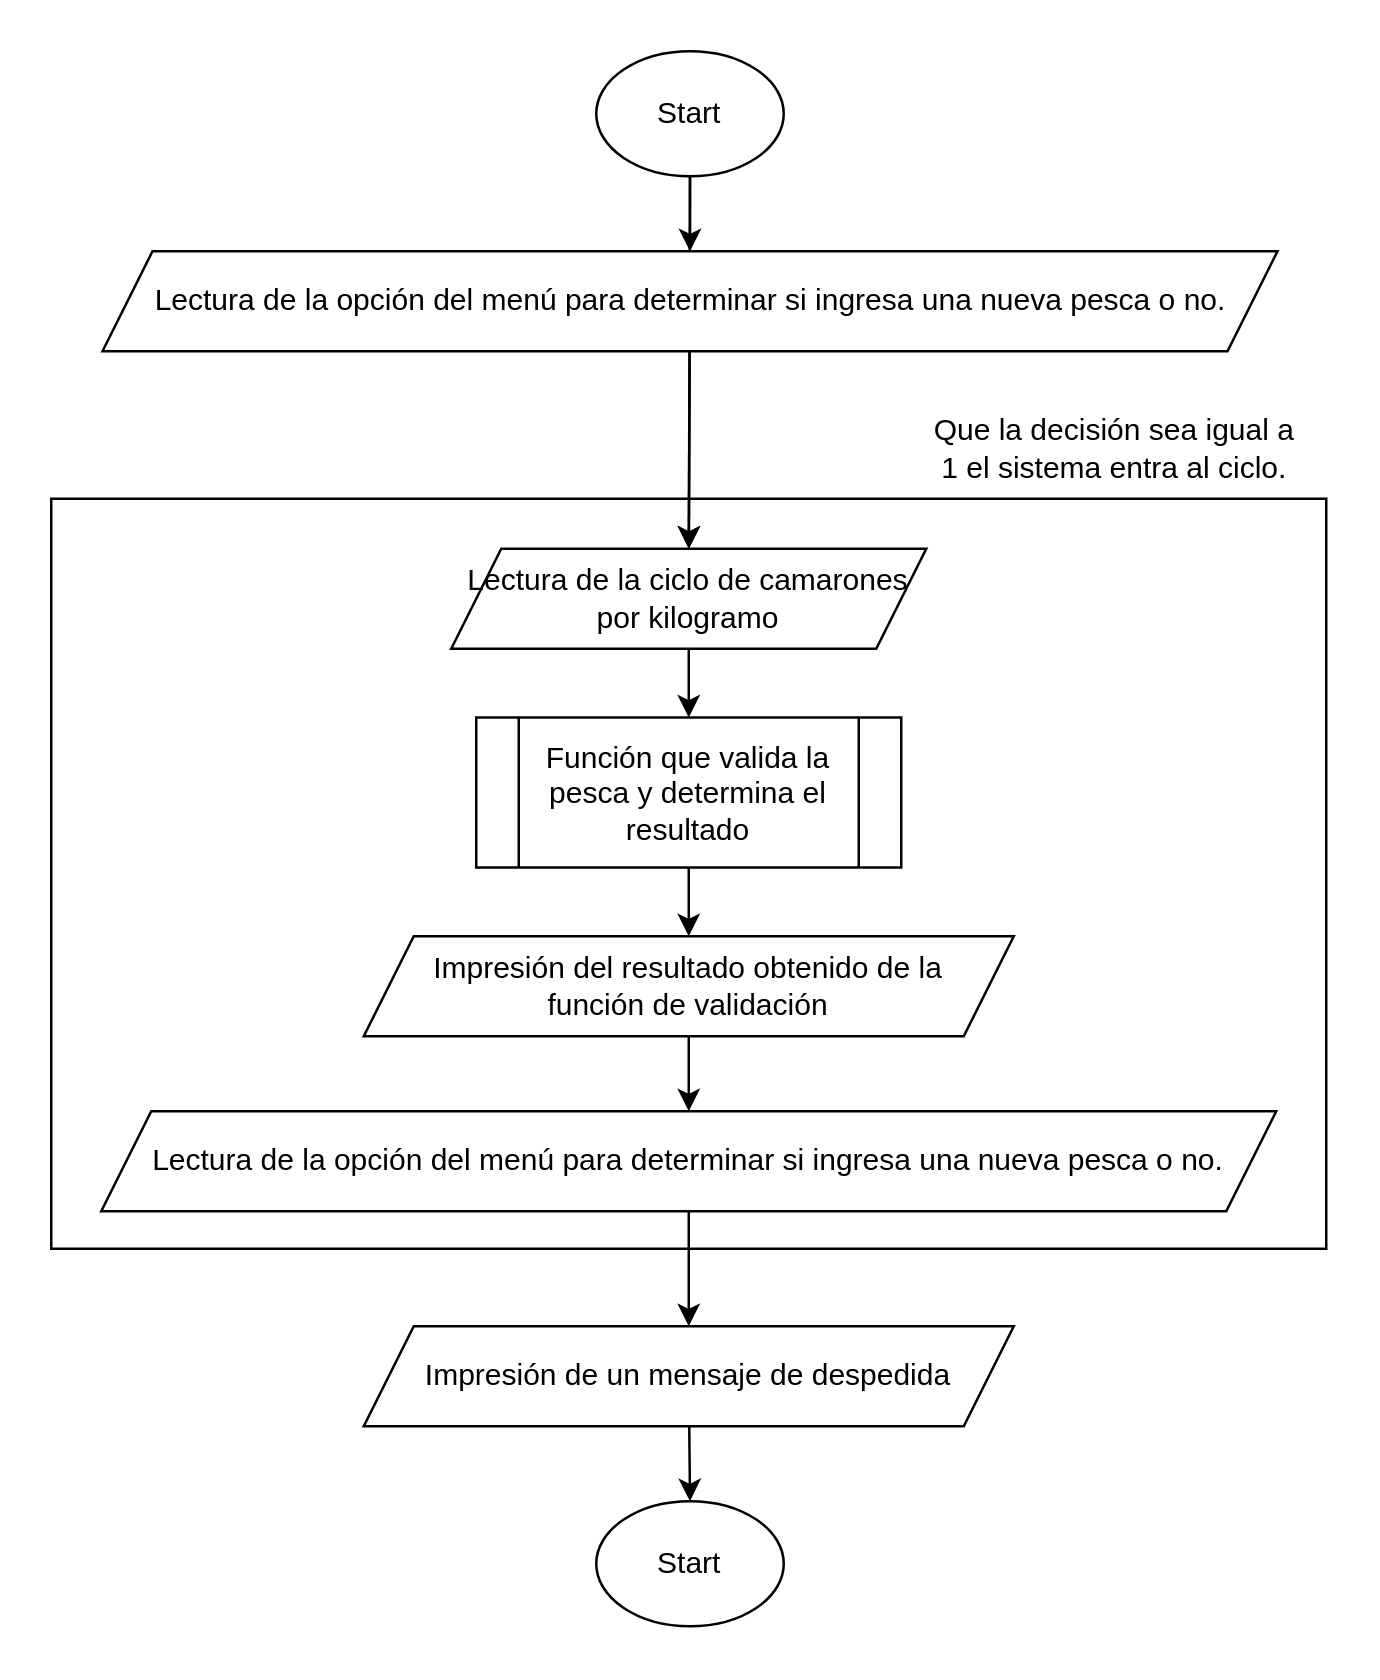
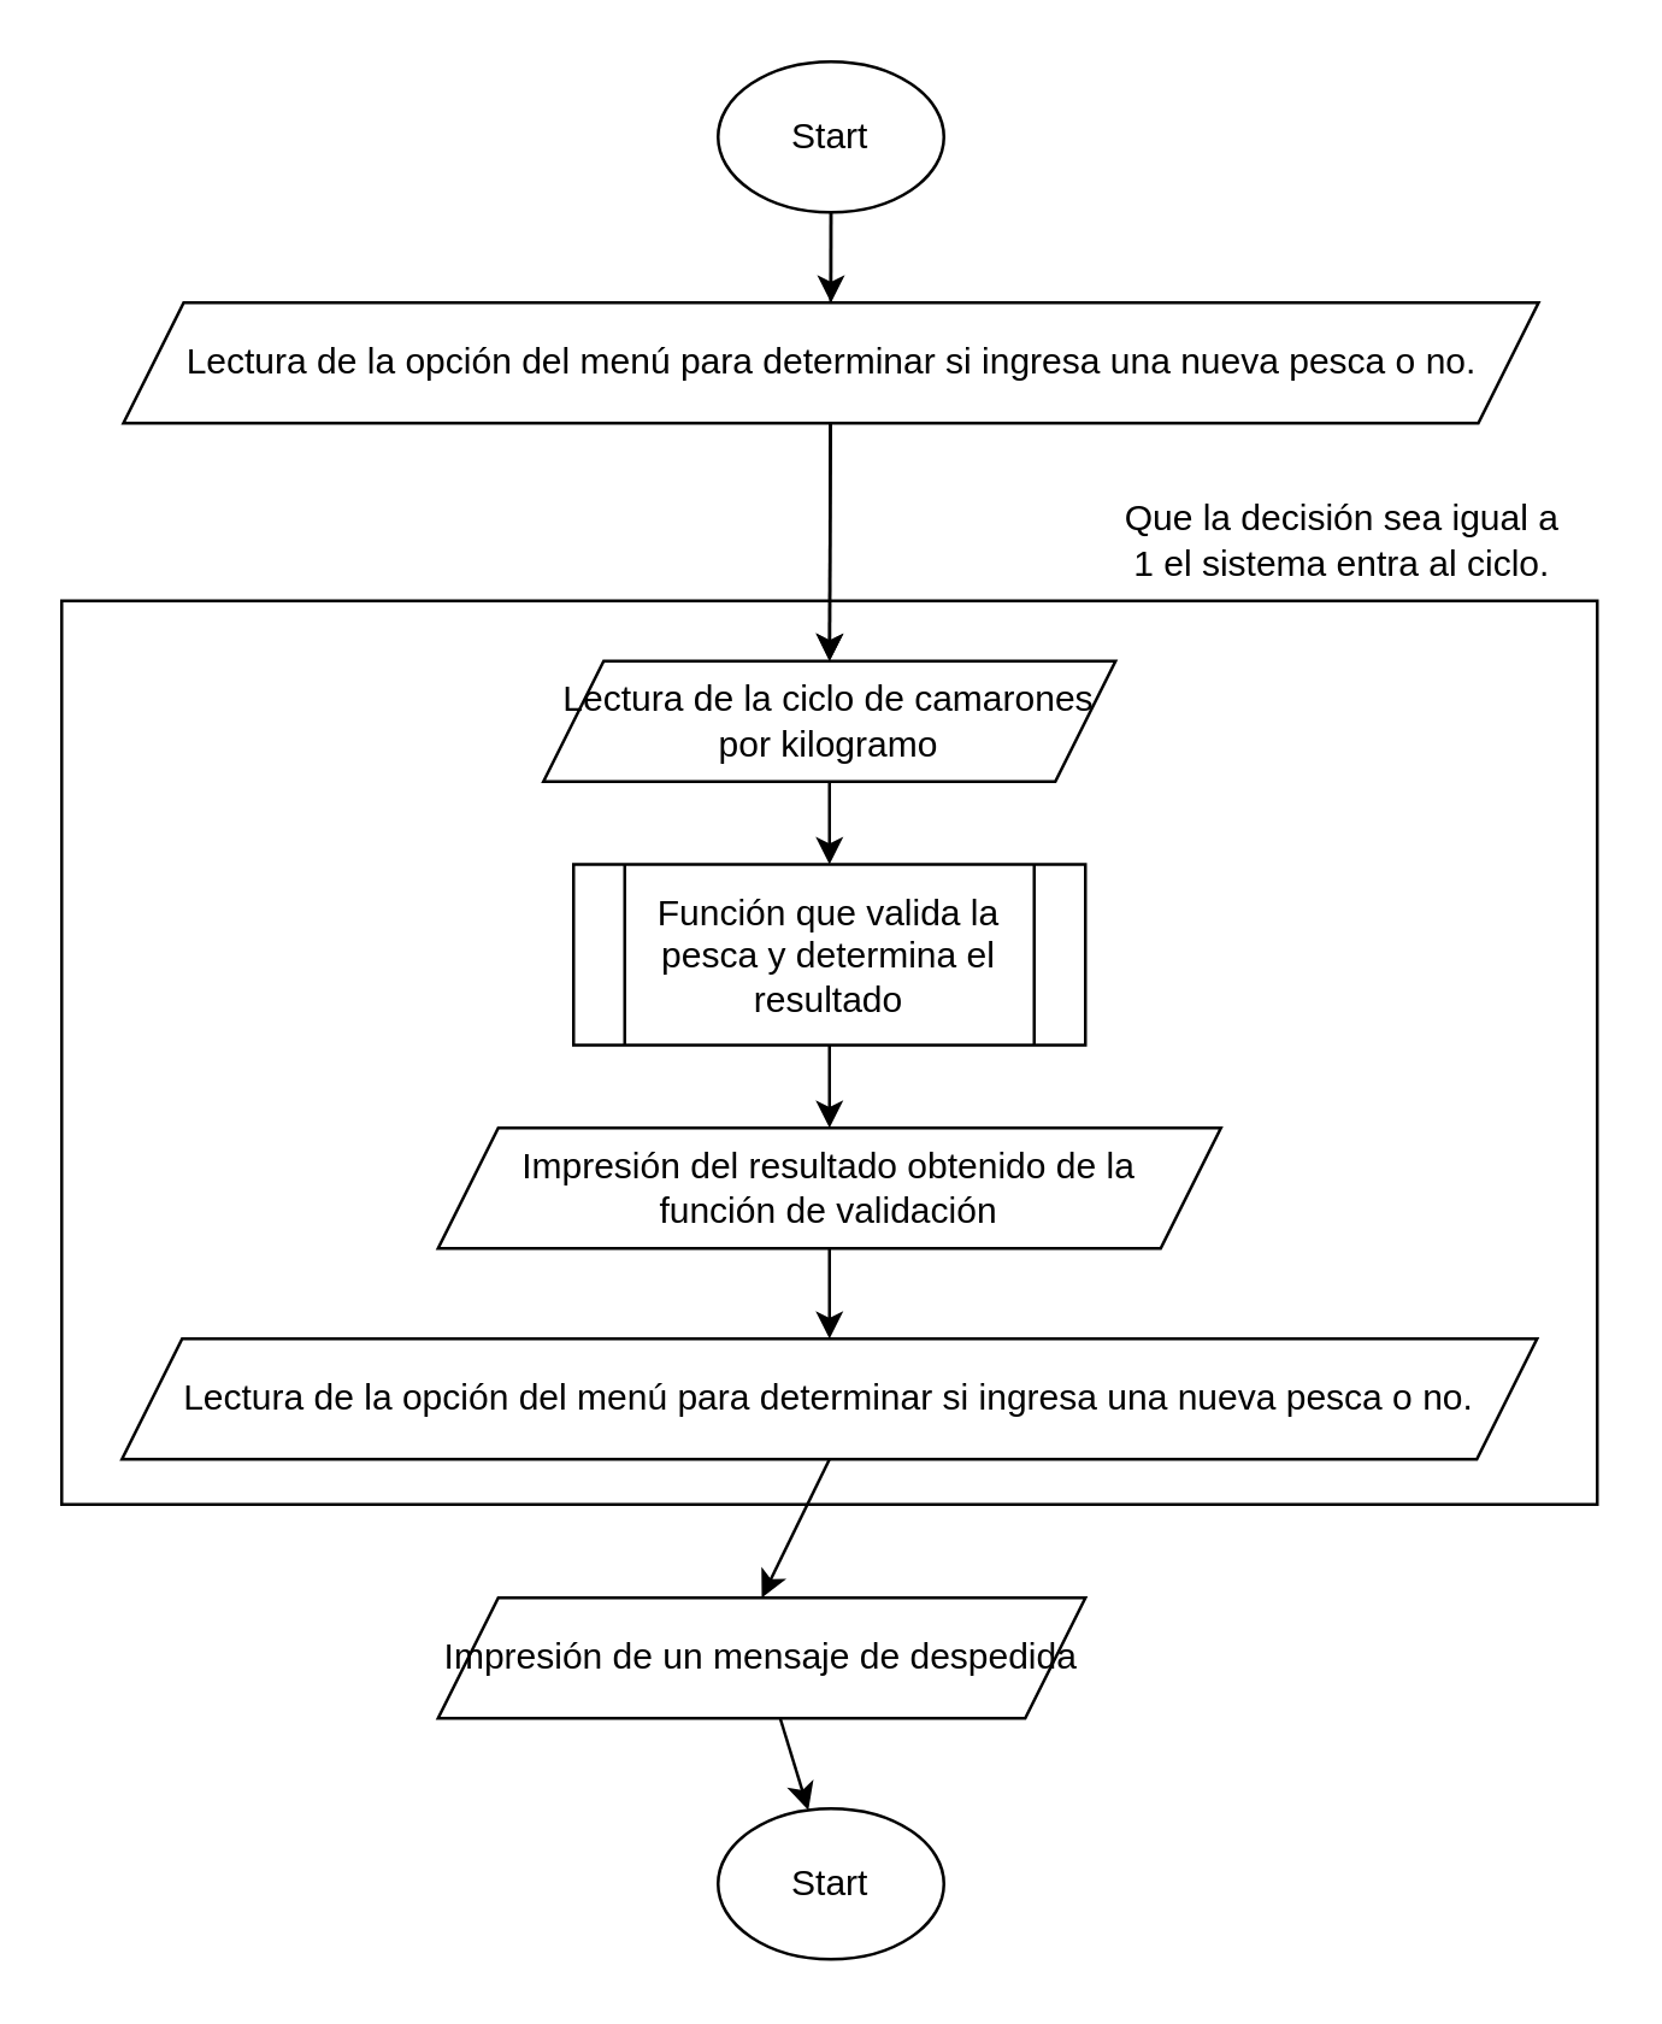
- <mxCell id="19" value="Impresión de un mensaje de despedida" style="shape=parallelogram;perimeter=parallelogramPerimeter;whiteSpace=wrap;html=1;fixedSize=1;" parent="1" vertex="1"><mxGeometry x="145" y="530" width="260" height="40" as="geometry" /></mxCell>
+ <mxCell id="19" value="Impresión de un mensaje de despedida" style="shape=parallelogram;perimeter=parallelogramPerimeter;whiteSpace=wrap;html=1;fixedSize=1;" parent="1" vertex="1"><mxGeometry x="145" y="530" width="215" height="40" as="geometry" /></mxCell>
